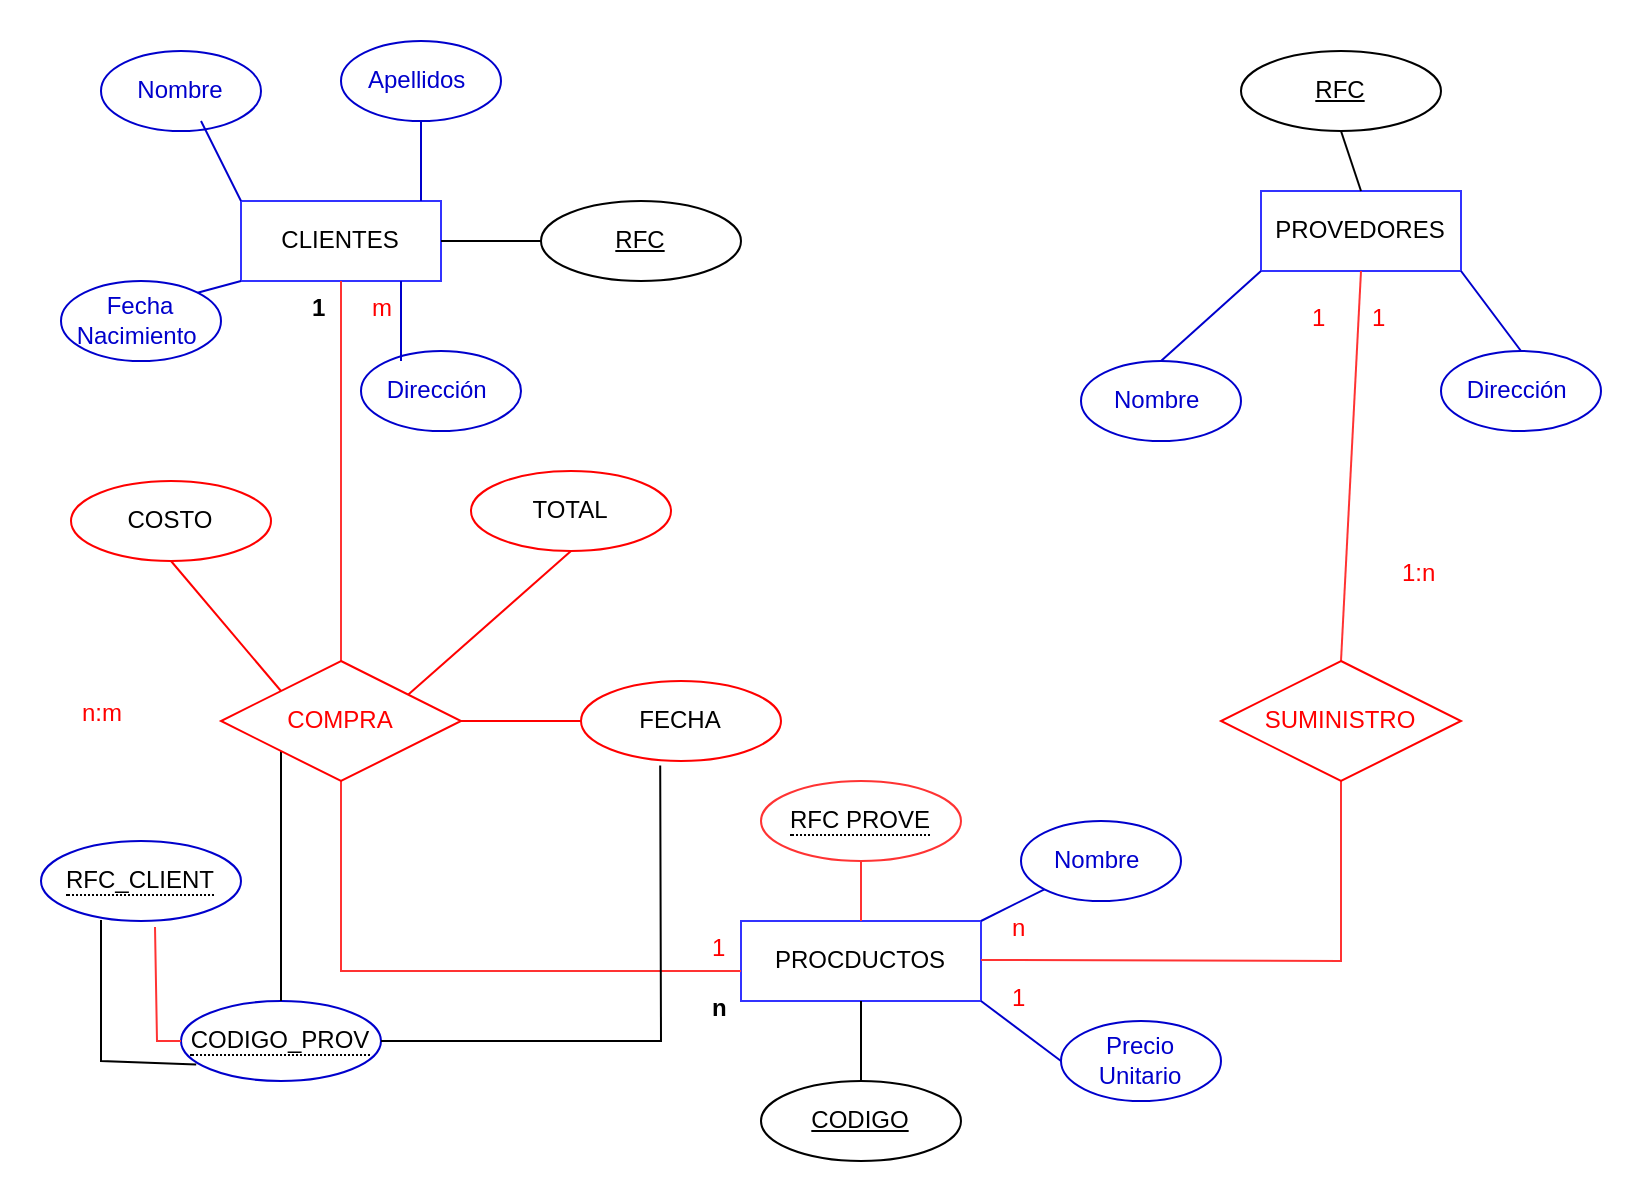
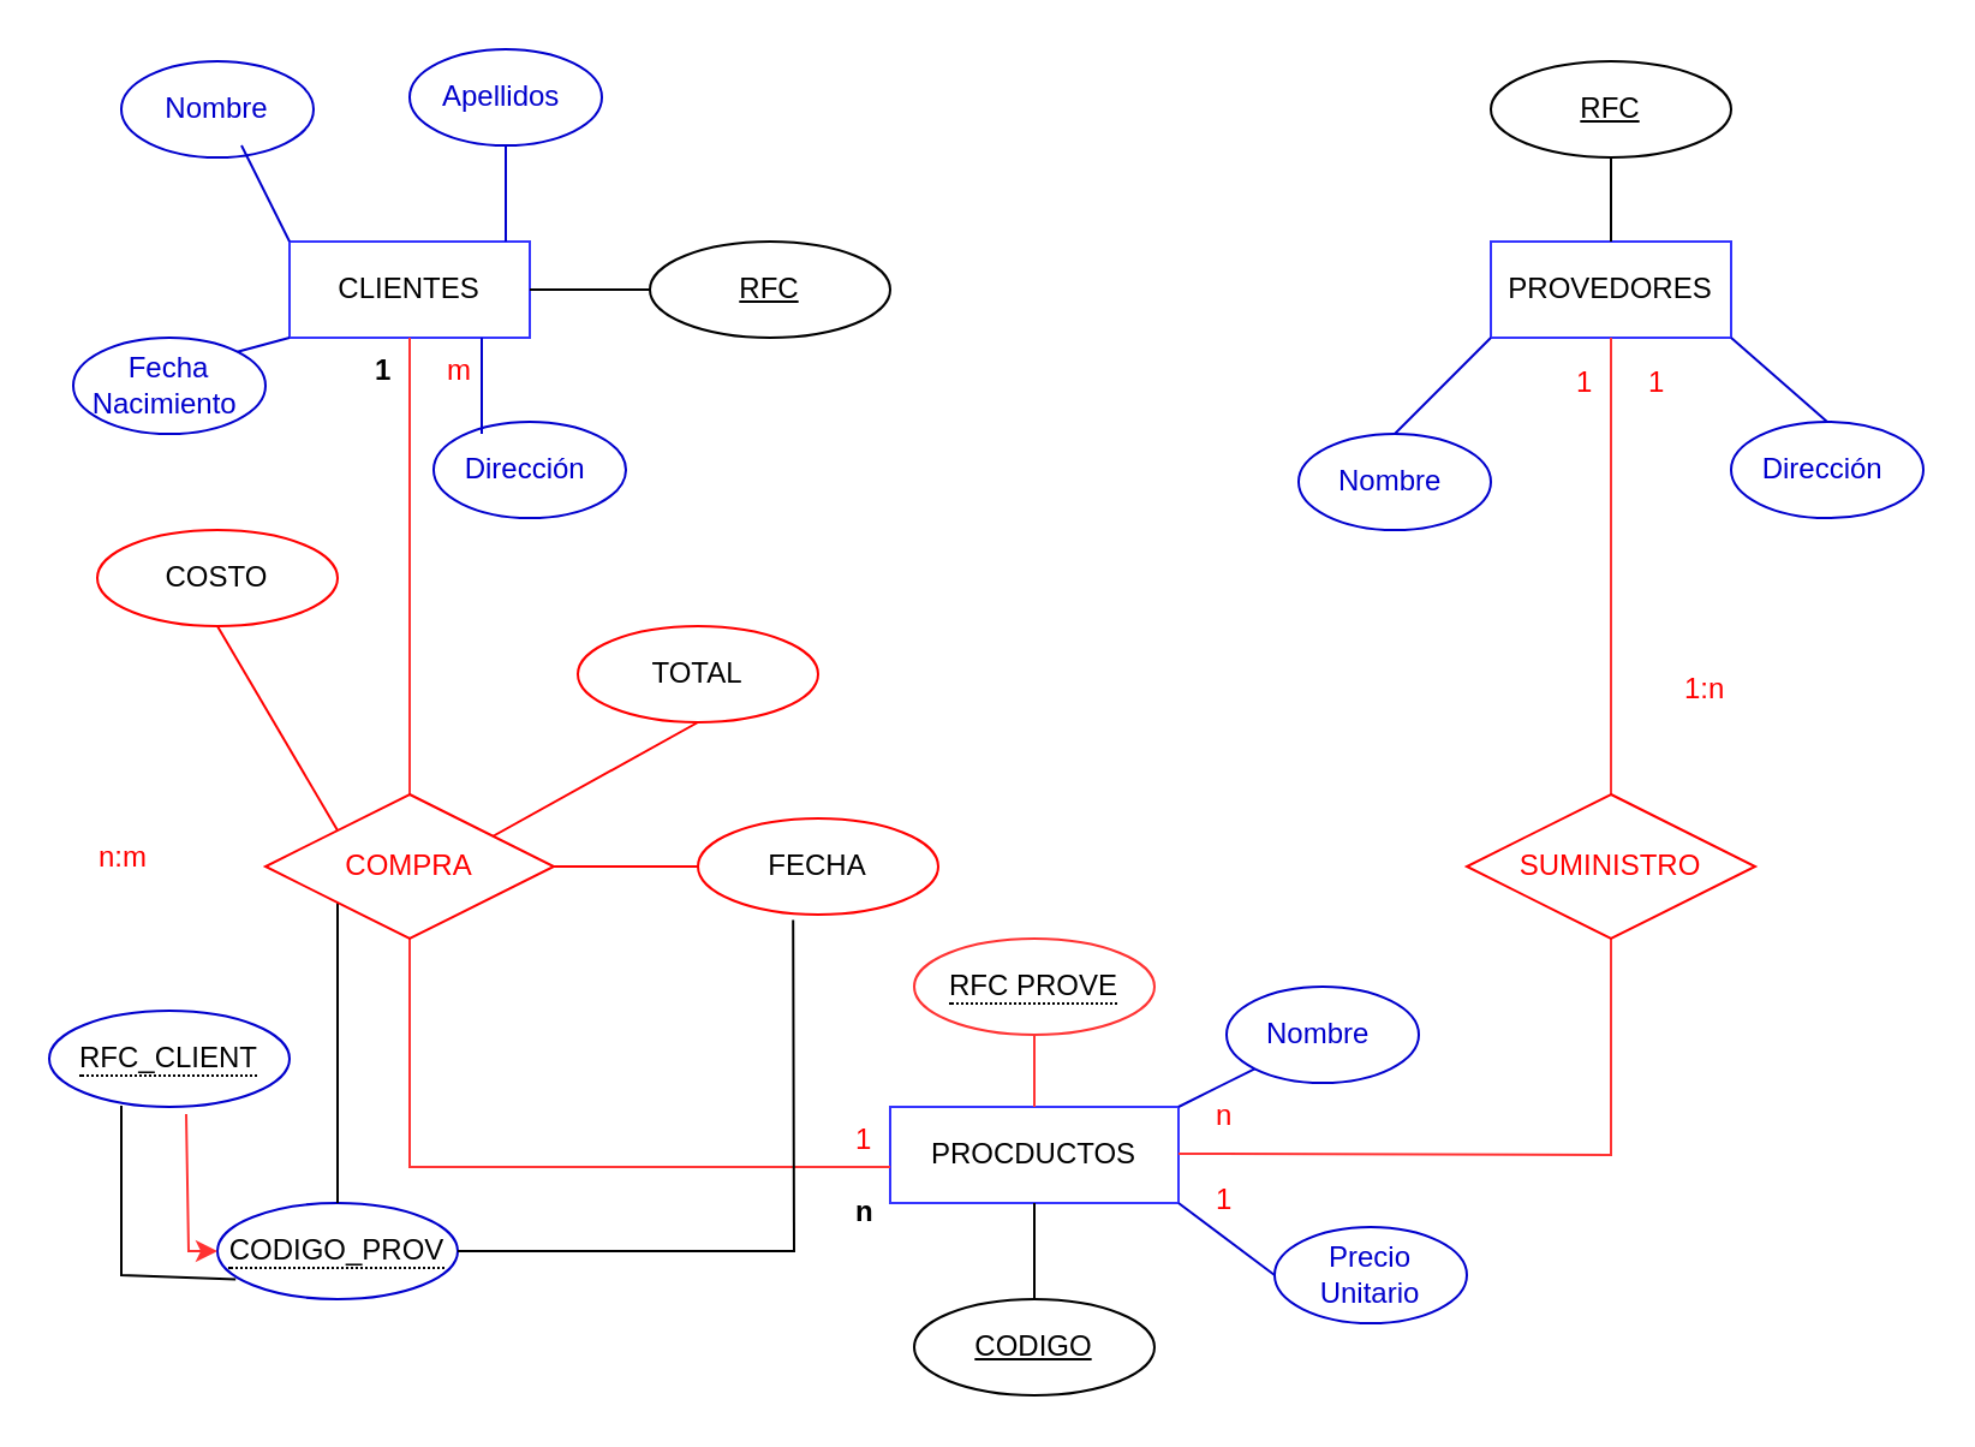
- <mxCell id="4" value="&lt;font style=&quot;vertical-align: inherit;&quot;&gt;&lt;font style=&quot;vertical-align: inherit;&quot;&gt;PROVEDORES&lt;/font&gt;&lt;/font&gt;" style="whiteSpace=wrap;html=1;align=center;strokeColor=#3333FF;" parent="1" vertex="1"><mxGeometry x="630" y="95" width="100" height="40" as="geometry" /></mxCell>
+ <mxCell id="4" value="&lt;font style=&quot;vertical-align: inherit;&quot;&gt;&lt;font style=&quot;vertical-align: inherit;&quot;&gt;PROVEDORES&lt;/font&gt;&lt;/font&gt;" style="whiteSpace=wrap;html=1;align=center;strokeColor=#3333FF;" parent="1" vertex="1"><mxGeometry x="620" y="100" width="100" height="40" as="geometry" /></mxCell>
- <mxCell id="15" value="&lt;font style=&quot;vertical-align: inherit;&quot;&gt;&lt;font style=&quot;vertical-align: inherit;&quot;&gt;TOTAL&lt;/font&gt;&lt;/font&gt;" style="ellipse;whiteSpace=wrap;html=1;align=center;fillColor=#FFFFFF;strokeColor=#FF0000;" parent="1" vertex="1"><mxGeometry x="235" y="235" width="100" height="40" as="geometry" /></mxCell>
+ <mxCell id="15" value="&lt;font style=&quot;vertical-align: inherit;&quot;&gt;&lt;font style=&quot;vertical-align: inherit;&quot;&gt;TOTAL&lt;/font&gt;&lt;/font&gt;" style="ellipse;whiteSpace=wrap;html=1;align=center;fillColor=#FFFFFF;strokeColor=#FF0000;" parent="1" vertex="1"><mxGeometry x="240" y="260" width="100" height="40" as="geometry" /></mxCell>
- <mxCell id="16" value="&lt;font style=&quot;vertical-align: inherit;&quot;&gt;&lt;font style=&quot;vertical-align: inherit;&quot;&gt;COSTO&lt;/font&gt;&lt;/font&gt;" style="ellipse;whiteSpace=wrap;html=1;align=center;strokeColor=#FF0000;" parent="1" vertex="1"><mxGeometry x="35" y="240" width="100" height="40" as="geometry" /></mxCell>
+ <mxCell id="16" value="&lt;font style=&quot;vertical-align: inherit;&quot;&gt;&lt;font style=&quot;vertical-align: inherit;&quot;&gt;COSTO&lt;/font&gt;&lt;/font&gt;" style="ellipse;whiteSpace=wrap;html=1;align=center;strokeColor=#FF0000;" parent="1" vertex="1"><mxGeometry x="40" y="220" width="100" height="40" as="geometry" /></mxCell>
- <mxCell id="28" value="" style="endArrow=none;html=1;rounded=0;strokeColor=#FF3333;exitX=0.57;exitY=1.075;exitDx=0;exitDy=0;exitPerimeter=0;entryX=0;entryY=0.5;entryDx=0;entryDy=0;" parent="1" source="11" target="12" edge="1"><mxGeometry relative="1" as="geometry"><mxPoint x="20" y="510" as="sourcePoint" /><mxPoint x="180" y="510" as="targetPoint" /><Array as="points"><mxPoint x="78" y="520" /></Array></mxGeometry></mxCell>
+ <mxCell id="28" value="" style="endArrow=classic;html=1;rounded=0;strokeColor=#FF3333;exitX=0.57;exitY=1.075;exitDx=0;exitDy=0;exitPerimeter=0;entryX=0;entryY=0.5;entryDx=0;entryDy=0;" parent="1" source="11" target="12" edge="1"><mxGeometry relative="1" as="geometry"><mxPoint x="20" y="510" as="sourcePoint" /><mxPoint x="180" y="510" as="targetPoint" /><Array as="points"><mxPoint x="78" y="520" /></Array></mxGeometry></mxCell>
